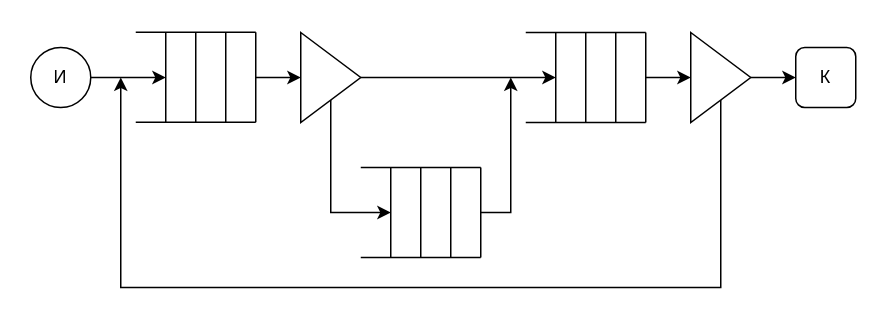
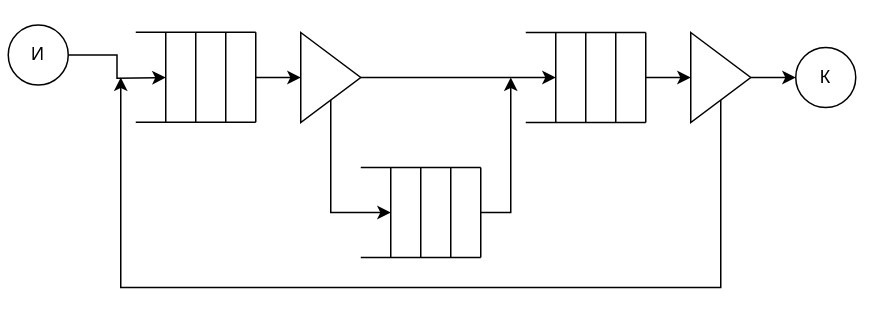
- <mxCell id="3" value="И" style="ellipse;whiteSpace=wrap;html=1;aspect=fixed;" vertex="1" parent="1"><mxGeometry x="20" y="31" width="40" height="40" as="geometry" /></mxCell>
+ <mxCell id="3" value="И" style="ellipse;whiteSpace=wrap;html=1;aspect=fixed;" vertex="1" parent="1"><mxGeometry x="5" y="16" width="40" height="40" as="geometry" /></mxCell>
- <mxCell id="31" value="К" style="whiteSpace=wrap;html=1;aspect=fixed;rounded=1;" vertex="1" parent="1"><mxGeometry x="530" y="31" width="40" height="40" as="geometry" /></mxCell>
+ <mxCell id="31" value="К" style="ellipse;whiteSpace=wrap;html=1;aspect=fixed;" vertex="1" parent="1"><mxGeometry x="530" y="31" width="40" height="40" as="geometry" /></mxCell>
